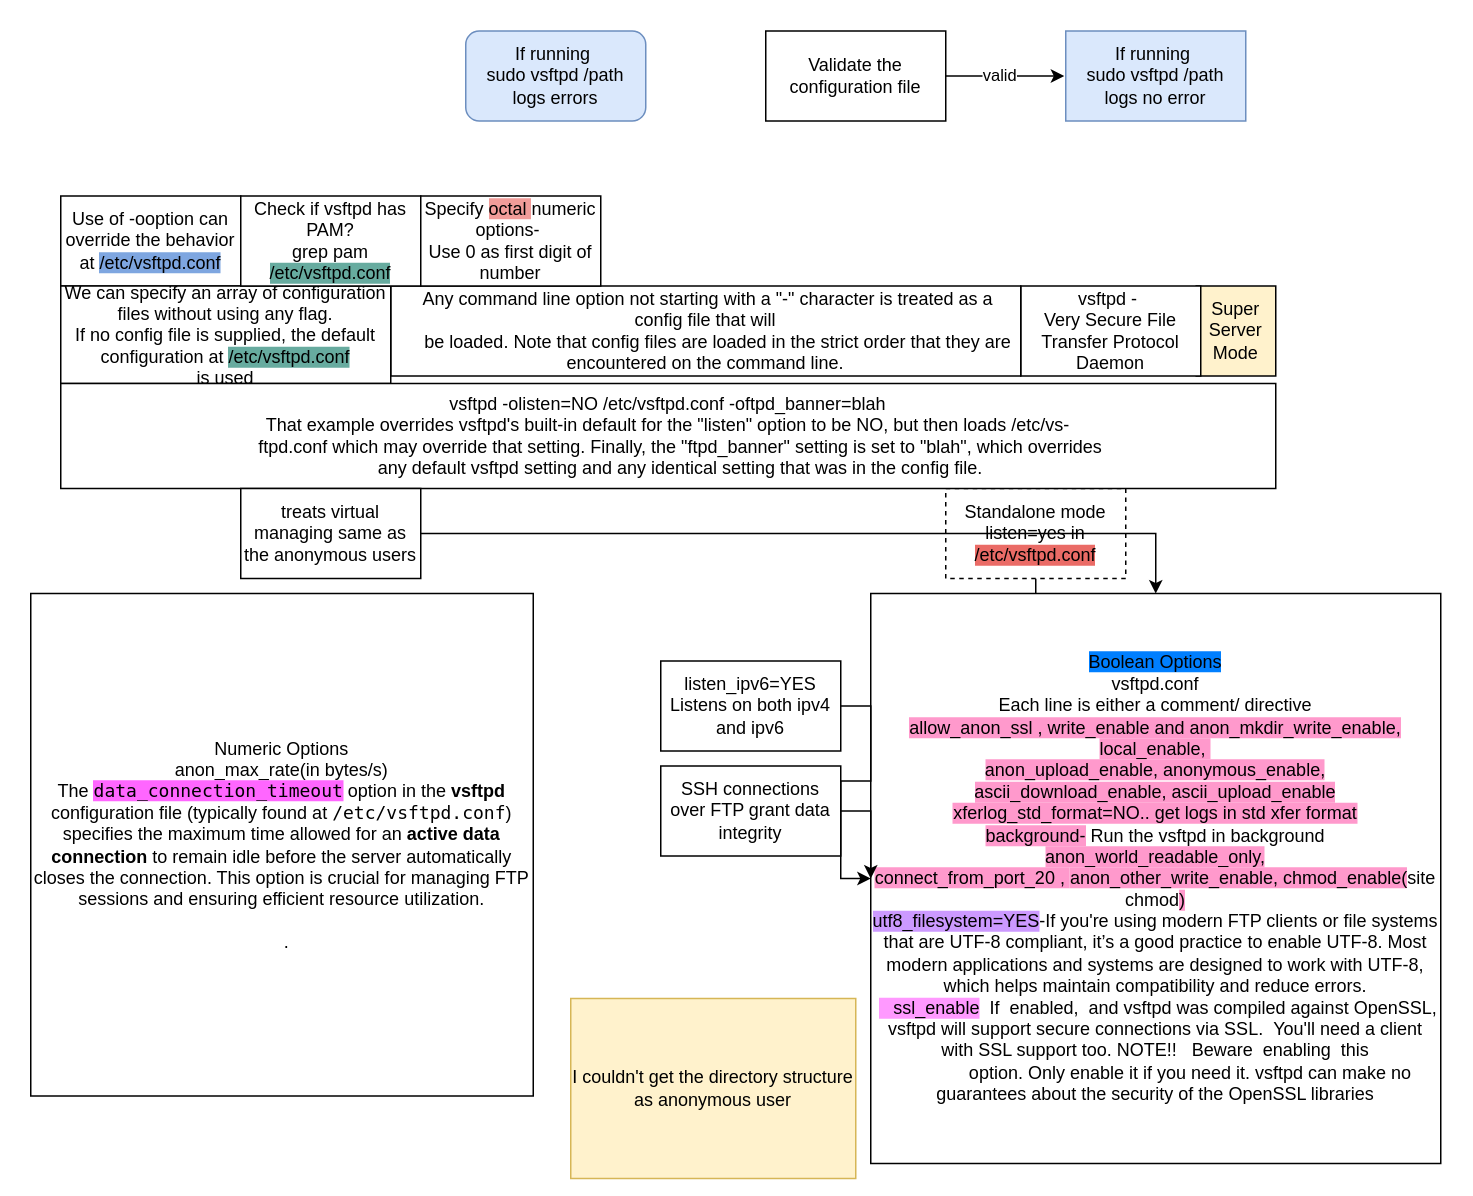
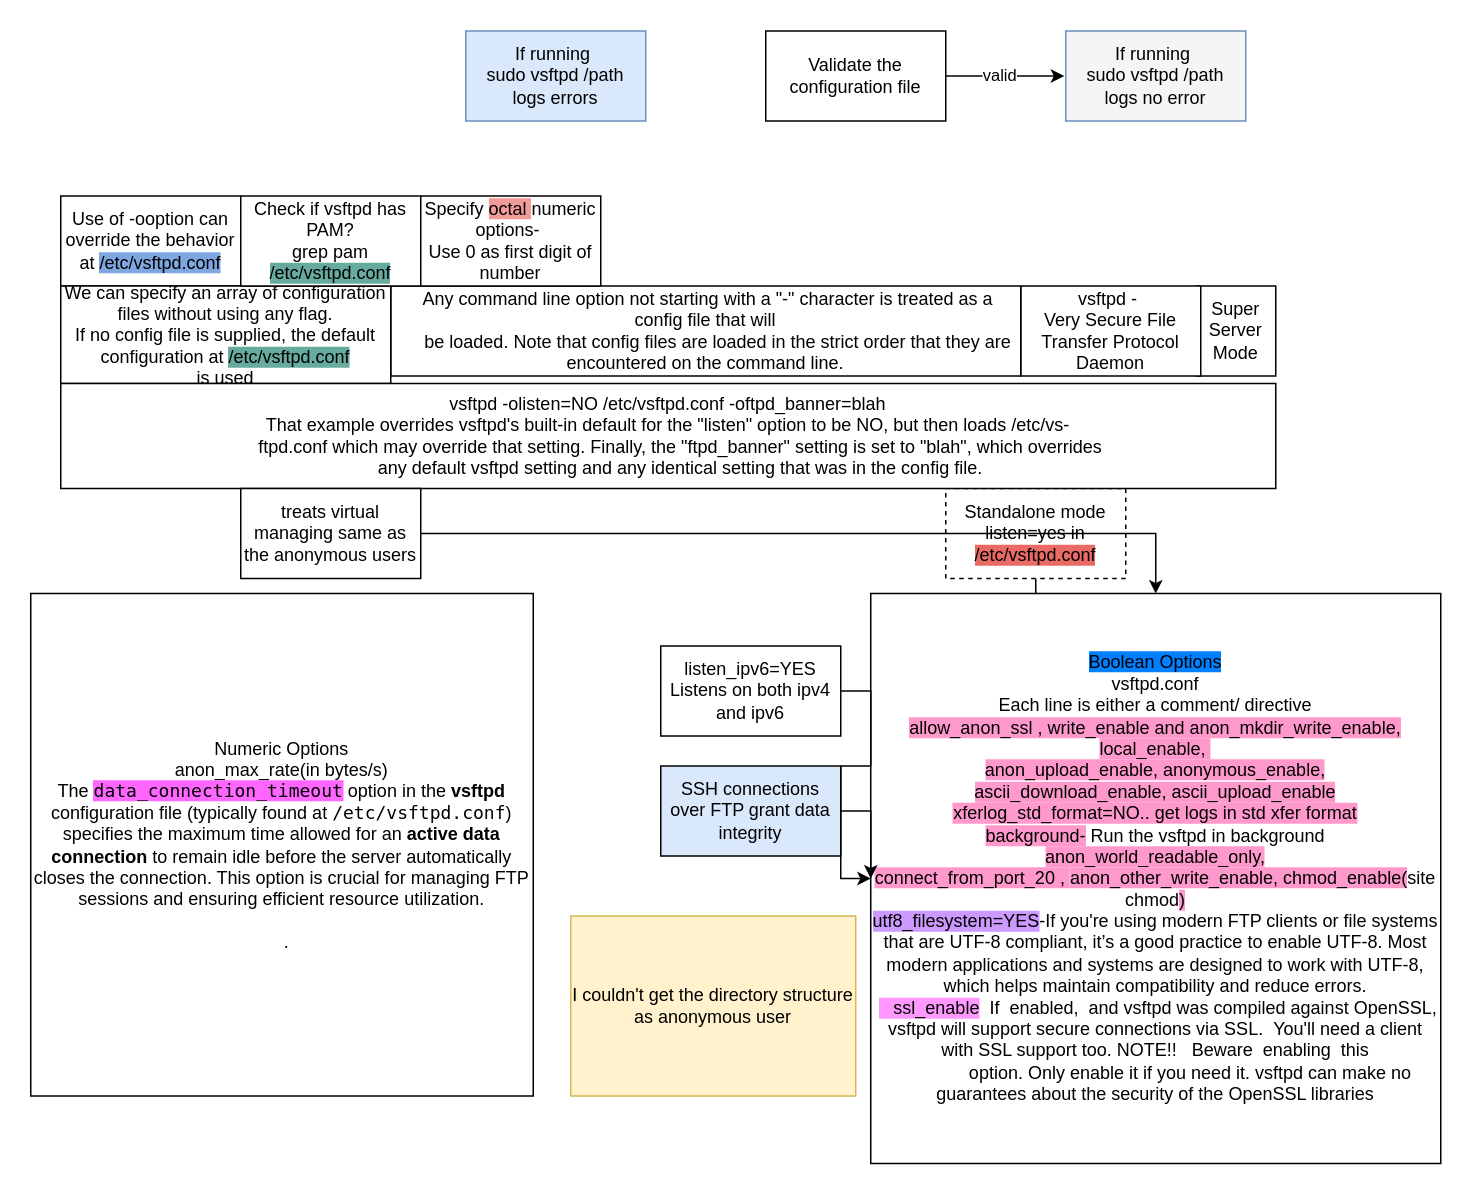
- <mxCell id="25" value="If running&amp;nbsp;&lt;div&gt;sudo vsftpd /path&lt;/div&gt;&lt;div&gt;logs errors&lt;/div&gt;" style="whiteSpace=wrap;html=1;fillColor=#dae8fc;strokeColor=#6c8ebf;rounded=1;" vertex="1" parent="1"><mxGeometry x="310" y="20" width="120" height="60" as="geometry" /></mxCell>
+ <mxCell id="25" value="If running&amp;nbsp;&lt;div&gt;sudo vsftpd /path&lt;/div&gt;&lt;div&gt;logs errors&lt;/div&gt;" style="whiteSpace=wrap;html=1;rounded=0;fillColor=#dae8fc;strokeColor=#6c8ebf;" vertex="1" parent="1"><mxGeometry x="310" y="20" width="120" height="60" as="geometry" /></mxCell>
- <mxCell id="24" value="If running&amp;nbsp;&lt;div&gt;sudo vsftpd /path&lt;/div&gt;&lt;div&gt;logs no error&lt;/div&gt;" style="whiteSpace=wrap;html=1;rounded=0;fillColor=#dae8fc;strokeColor=#6c8ebf;" vertex="1" parent="1"><mxGeometry x="710" y="20" width="120" height="60" as="geometry" /></mxCell>
+ <mxCell id="24" value="If running&amp;nbsp;&lt;div&gt;sudo vsftpd /path&lt;/div&gt;&lt;div&gt;logs no error&lt;/div&gt;" style="whiteSpace=wrap;html=1;rounded=0;fillColor=#f5f5f5;strokeColor=#6c8ebf;" vertex="1" parent="1"><mxGeometry x="710" y="20" width="120" height="60" as="geometry" /></mxCell>
- <mxCell id="2" value="Super Server Mode" style="rounded=0;whiteSpace=wrap;html=1;fillColor=#fff2cc;" parent="1" vertex="1"><mxGeometry x="797" y="190" width="53" height="60" as="geometry" /></mxCell>
+ <mxCell id="2" value="Super Server Mode" style="rounded=0;whiteSpace=wrap;html=1;" parent="1" vertex="1"><mxGeometry x="797" y="190" width="53" height="60" as="geometry" /></mxCell>
- <mxCell id="19" value="listen_ipv6=YES&lt;div&gt;Listens on both ipv4 and ipv6&lt;/div&gt;" style="rounded=0;whiteSpace=wrap;html=1;" parent="1" vertex="1"><mxGeometry x="440" y="440" width="120" height="60" as="geometry" /></mxCell>
+ <mxCell id="19" value="listen_ipv6=YES&lt;div&gt;Listens on both ipv4 and ipv6&lt;/div&gt;" style="rounded=0;whiteSpace=wrap;html=1;" parent="1" vertex="1"><mxGeometry x="440" y="430" width="120" height="60" as="geometry" /></mxCell>
- <mxCell id="14" value="SSH connections over FTP grant data integrity" style="rounded=0;whiteSpace=wrap;html=1;" parent="1" vertex="1"><mxGeometry x="440" y="510" width="120" height="60" as="geometry" /></mxCell>
+ <mxCell id="14" value="SSH connections over FTP grant data integrity" style="rounded=0;whiteSpace=wrap;html=1;fillColor=#dae8fc;" parent="1" vertex="1"><mxGeometry x="440" y="510" width="120" height="60" as="geometry" /></mxCell>
- <mxCell id="20" value="I couldn't get the directory structure as anonymous user" style="rounded=0;whiteSpace=wrap;html=1;fillColor=#fff2cc;strokeColor=#d6b656;" parent="1" vertex="1"><mxGeometry x="380" y="665" width="190" height="120" as="geometry" /></mxCell>
+ <mxCell id="20" value="I couldn't get the directory structure as anonymous user" style="rounded=0;whiteSpace=wrap;html=1;fillColor=#fff2cc;strokeColor=#d6b656;" parent="1" vertex="1"><mxGeometry x="380" y="610" width="190" height="120" as="geometry" /></mxCell>
